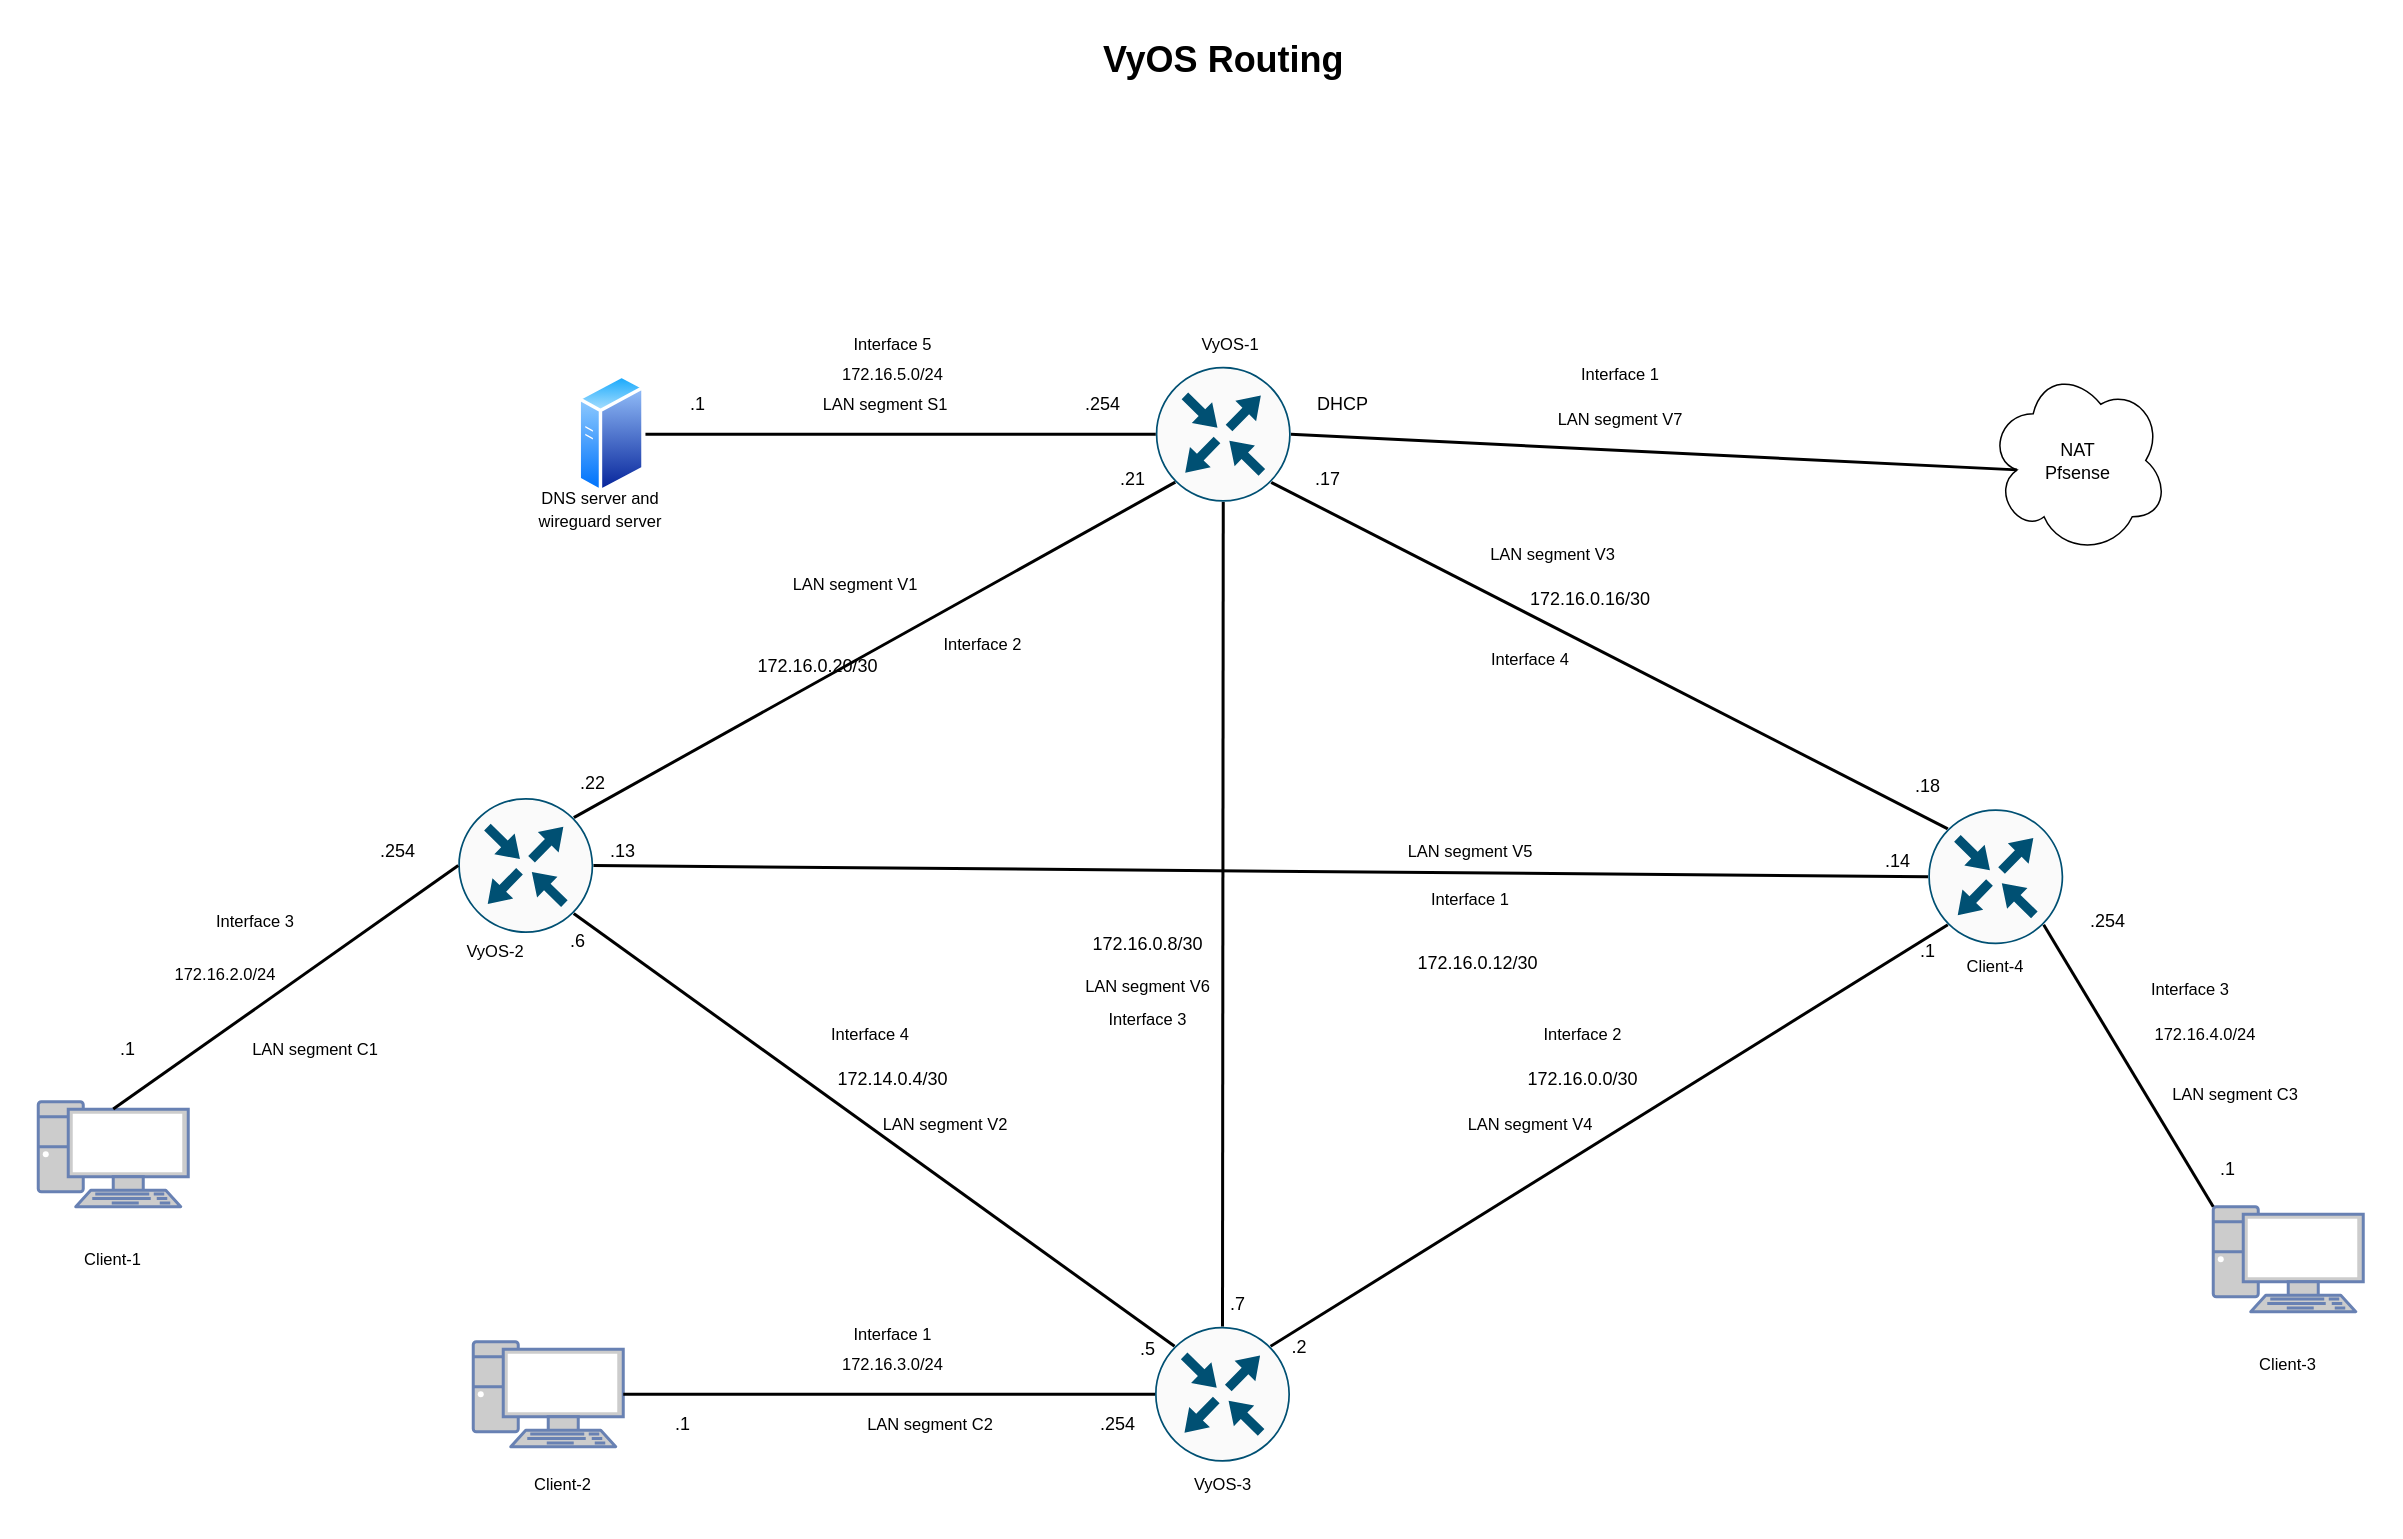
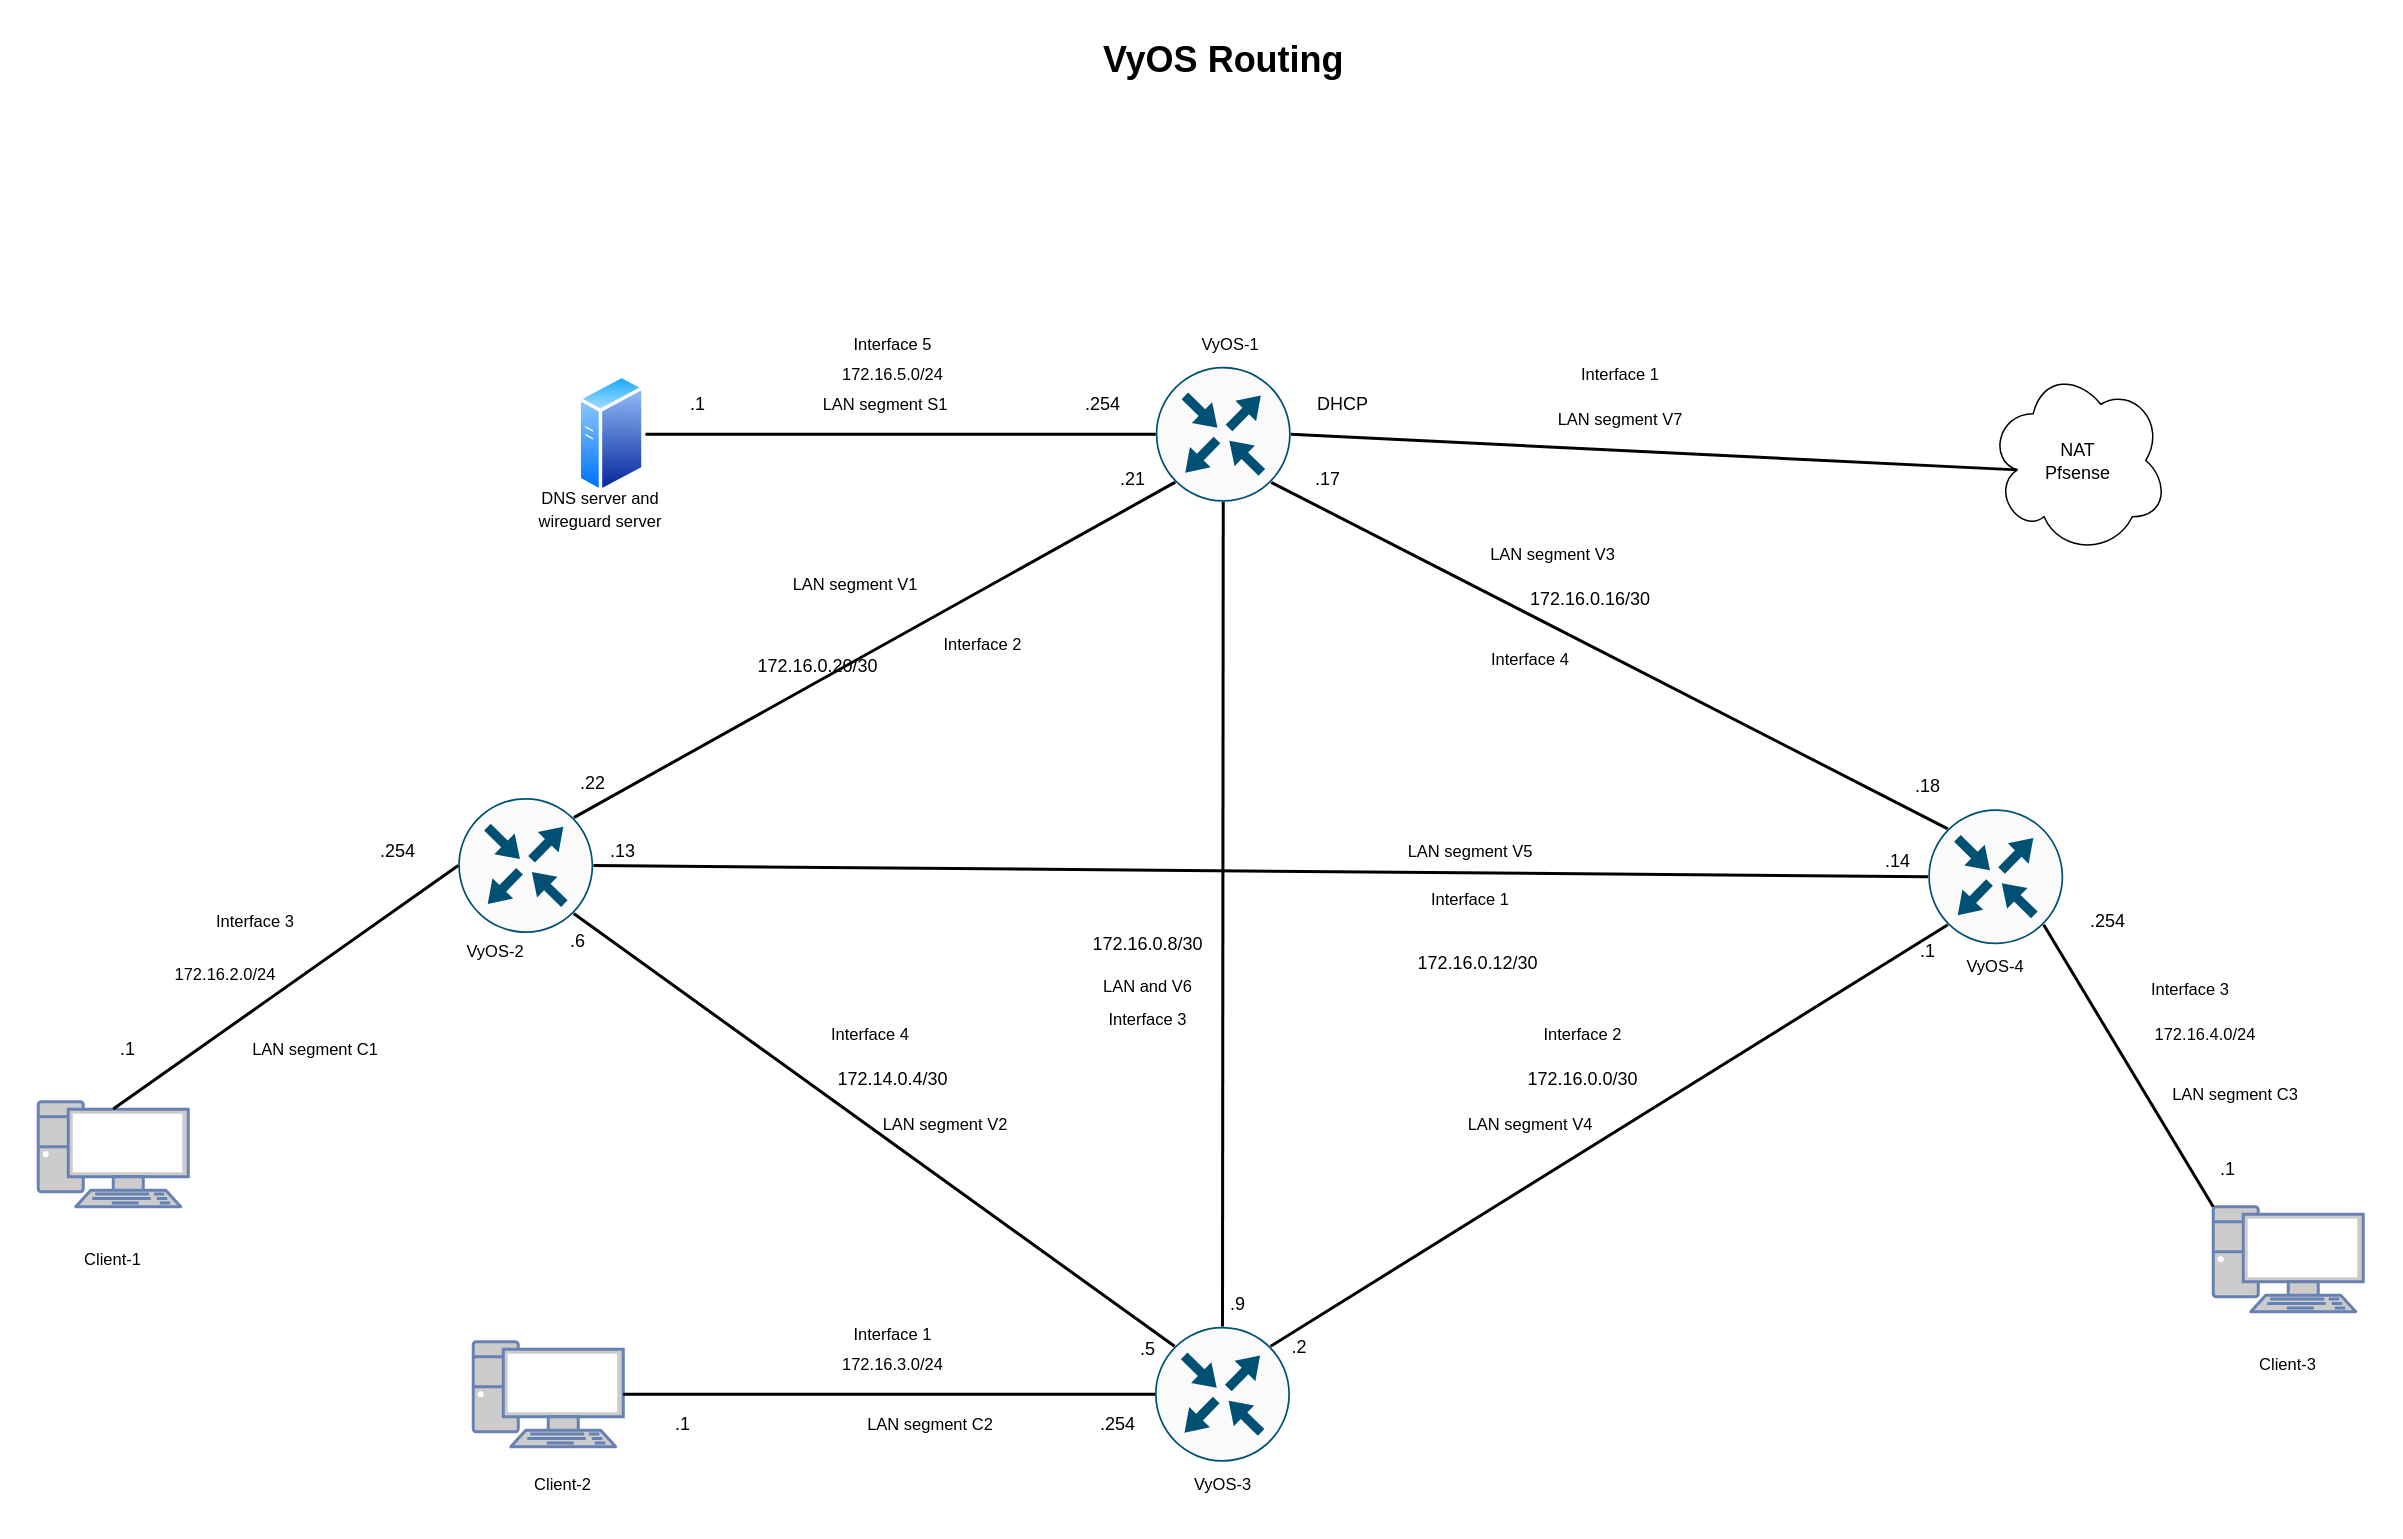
- <mxCell id="81" value="&lt;span style=&quot;font-size: 11px;&quot;&gt;Client-4&lt;/span&gt;" style="text;html=1;strokeColor=none;fillColor=none;align=center;verticalAlign=middle;whiteSpace=wrap;rounded=0;" parent="1" vertex="1"><mxGeometry x="1275" y="629" width="110" height="30" as="geometry" /></mxCell>
+ <mxCell id="81" value="&lt;span style=&quot;font-size: 11px;&quot;&gt;VyOS-4&lt;/span&gt;" style="text;html=1;strokeColor=none;fillColor=none;align=center;verticalAlign=middle;whiteSpace=wrap;rounded=0;" parent="1" vertex="1"><mxGeometry x="1275" y="629" width="110" height="30" as="geometry" /></mxCell>
- <mxCell id="42" value="&lt;span style=&quot;font-size: 11px;&quot;&gt;LAN segment V6&lt;/span&gt;" style="text;html=1;strokeColor=none;fillColor=none;align=center;verticalAlign=middle;whiteSpace=wrap;rounded=0;" parent="1" vertex="1"><mxGeometry x="709.5" y="641.5" width="110" height="30" as="geometry" /></mxCell>
+ <mxCell id="42" value="&lt;span style=&quot;font-size: 11px;&quot;&gt;LAN and V6&lt;/span&gt;" style="text;html=1;strokeColor=none;fillColor=none;align=center;verticalAlign=middle;whiteSpace=wrap;rounded=0;" parent="1" vertex="1"><mxGeometry x="709.5" y="641.5" width="110" height="30" as="geometry" /></mxCell>
- <mxCell id="21" value=".7" style="text;html=1;strokeColor=none;fillColor=none;align=center;verticalAlign=middle;whiteSpace=wrap;rounded=0;" parent="1" vertex="1"><mxGeometry x="794.5" y="854" width="60" height="30" as="geometry" /></mxCell>
+ <mxCell id="21" value=".9" style="text;html=1;strokeColor=none;fillColor=none;align=center;verticalAlign=middle;whiteSpace=wrap;rounded=0;" parent="1" vertex="1"><mxGeometry x="794.5" y="854" width="60" height="30" as="geometry" /></mxCell>
